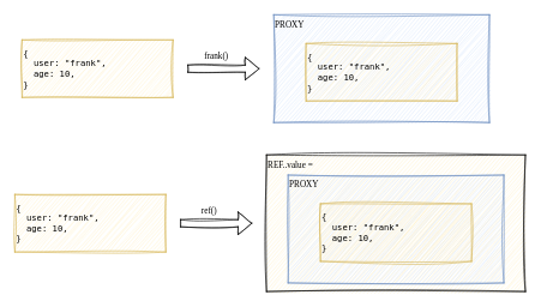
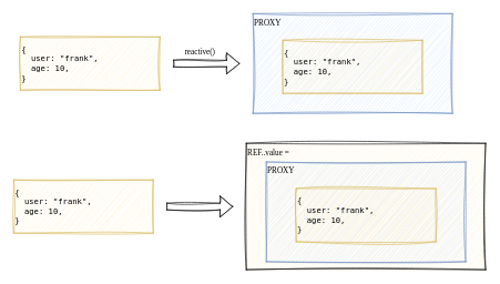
- <mxCell id="7" value="frank()" style="text;html=1;align=center;verticalAlign=middle;resizable=0;points=[];autosize=1;strokeColor=none;fillColor=none;fontFamily=Architects Daughter;fontSource=https%3A%2F%2Ffonts.googleapis.com%2Fcss%3Ffamily%3DArchitects%2BDaughter;" vertex="1" parent="1"><mxGeometry x="260" y="63" width="80" height="30" as="geometry" /></mxCell>
+ <mxCell id="7" value="reactive()" style="text;html=1;align=center;verticalAlign=middle;resizable=0;points=[];autosize=1;strokeColor=none;fillColor=none;fontFamily=Architects Daughter;fontSource=https%3A%2F%2Ffonts.googleapis.com%2Fcss%3Ffamily%3DArchitects%2BDaughter;" vertex="1" parent="1"><mxGeometry x="260" y="63" width="80" height="30" as="geometry" /></mxCell>
- <mxCell id="12" value="ref()" style="text;html=1;align=center;verticalAlign=middle;resizable=0;points=[];autosize=1;strokeColor=none;fillColor=none;fontFamily=Architects Daughter;fontSource=https%3A%2F%2Ffonts.googleapis.com%2Fcss%3Ffamily%3DArchitects%2BDaughter;" vertex="1" parent="1"><mxGeometry x="265" y="278" width="50" height="30" as="geometry" /></mxCell>
